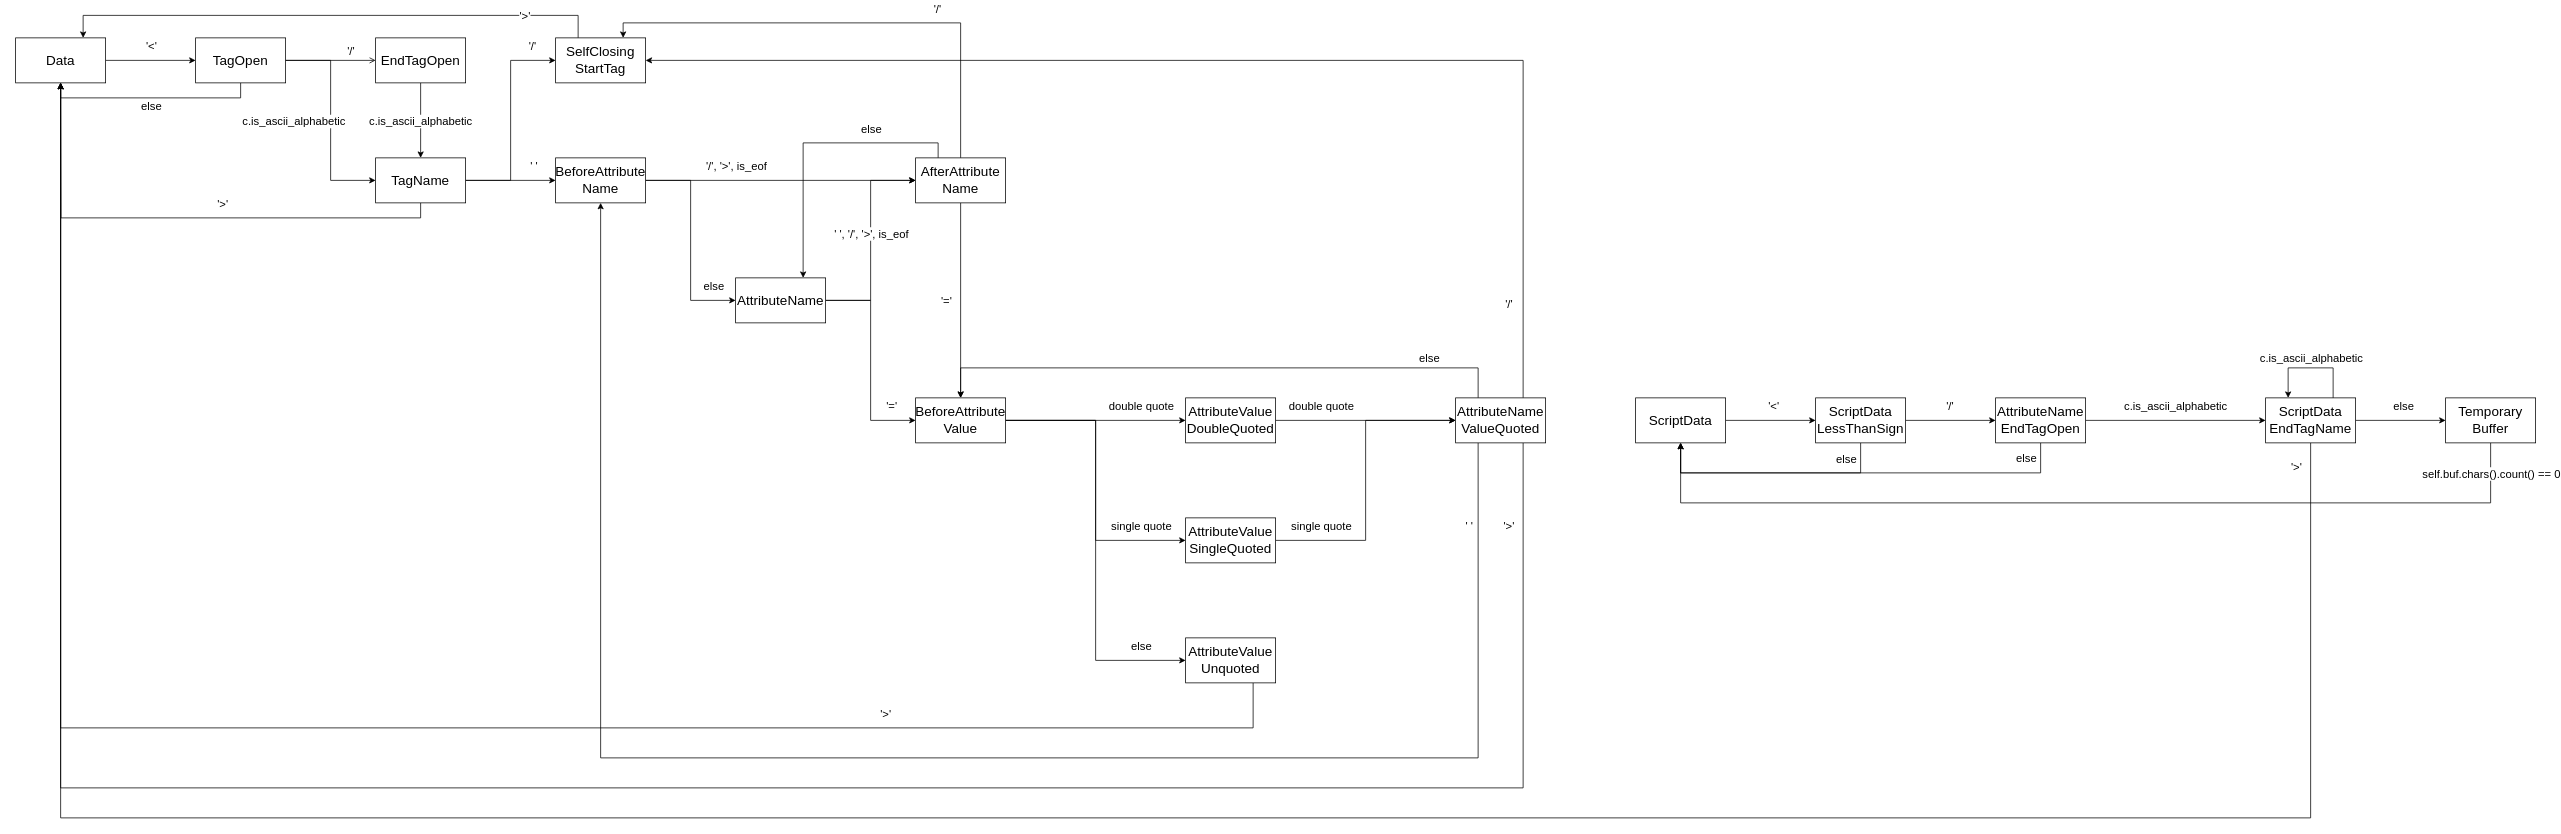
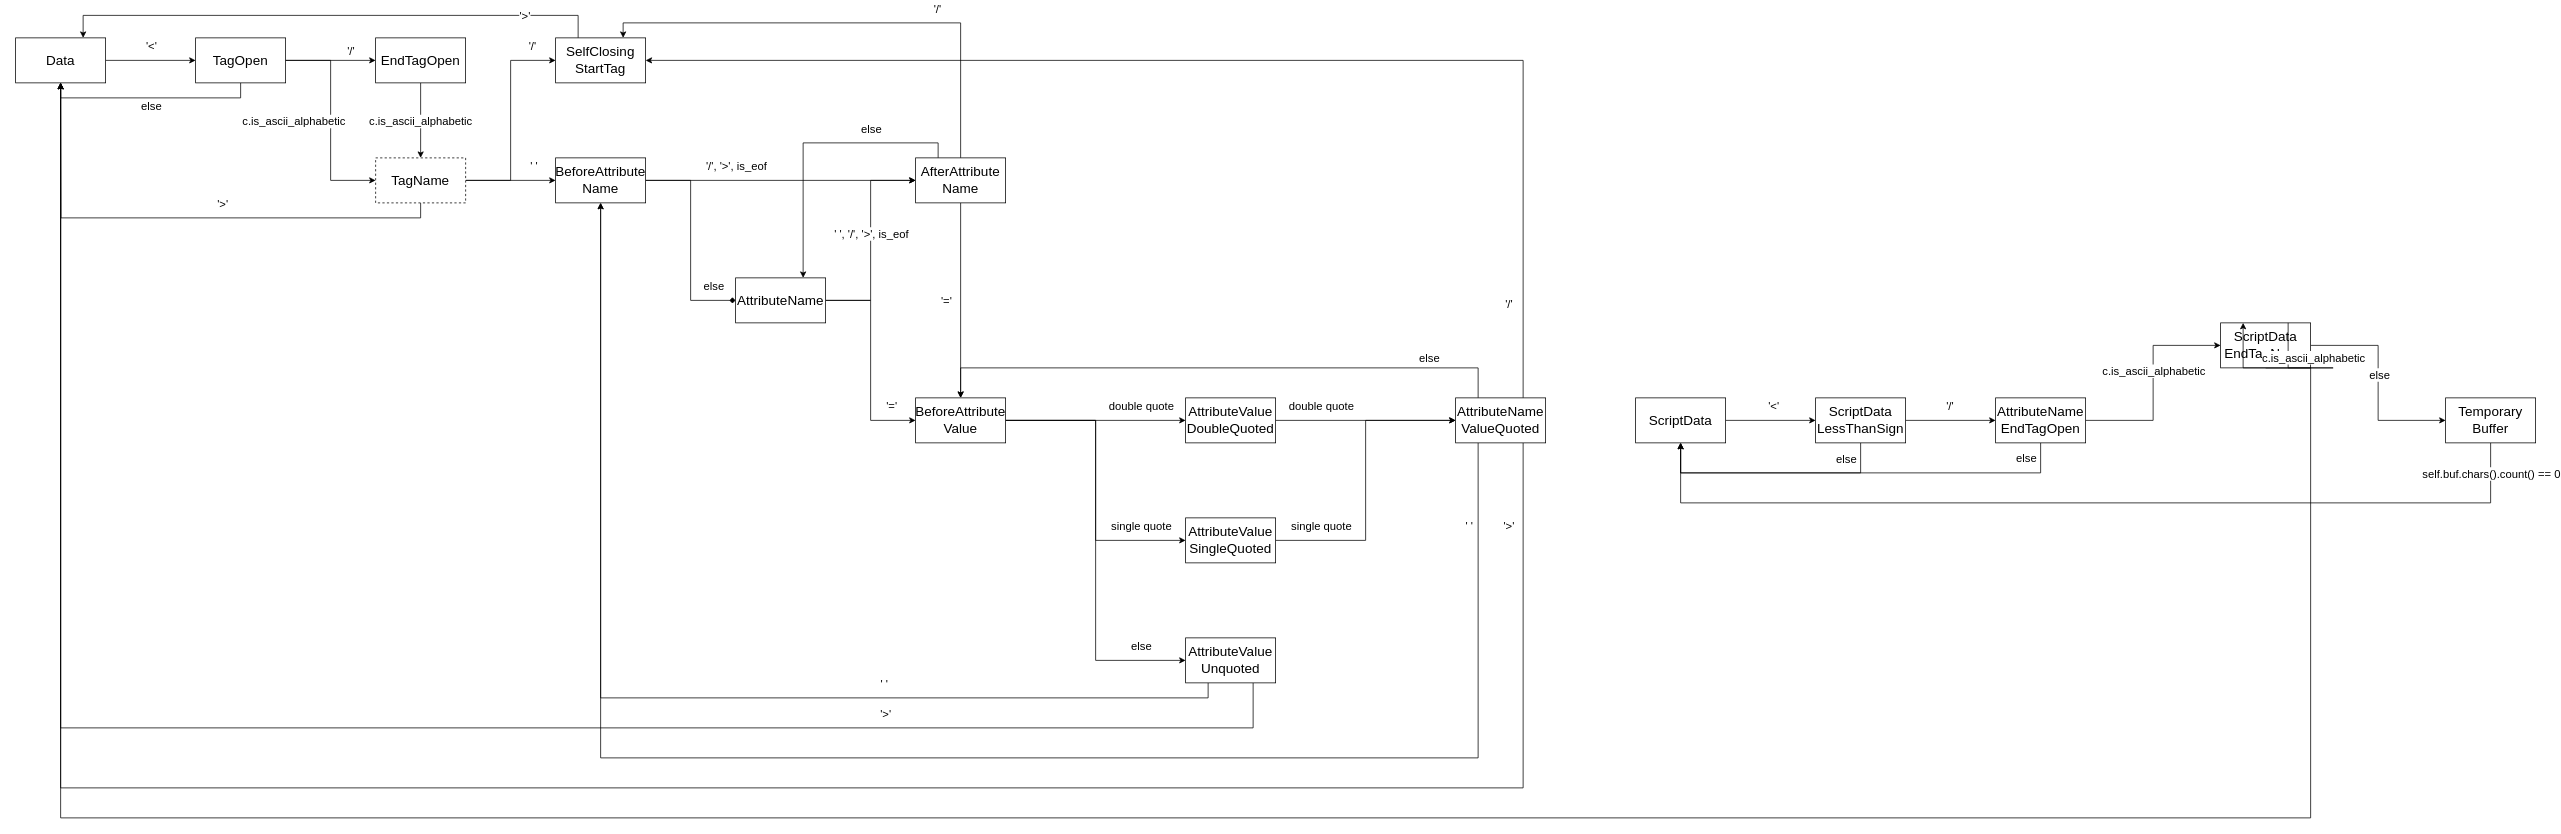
- <mxCell id="5" style="edgeStyle=orthogonalEdgeStyle;rounded=0;orthogonalLoop=1;jettySize=auto;html=1;exitX=1;exitY=0.5;exitDx=0;exitDy=0;entryX=0;entryY=0.5;entryDx=0;entryDy=0;endArrow=open;" parent="1" source="8" target="13" edge="1"><mxGeometry relative="1" as="geometry" /></mxCell>
+ <mxCell id="5" style="edgeStyle=orthogonalEdgeStyle;rounded=0;orthogonalLoop=1;jettySize=auto;html=1;exitX=1;exitY=0.5;exitDx=0;exitDy=0;entryX=0;entryY=0.5;entryDx=0;entryDy=0;" parent="1" source="8" target="13" edge="1"><mxGeometry relative="1" as="geometry" /></mxCell>
- <mxCell id="21" value="&lt;span style=&quot;font-size: 18px;&quot;&gt;TagName&lt;/span&gt;" style="rounded=0;whiteSpace=wrap;html=1;" parent="1" vertex="1"><mxGeometry x="500" y="210" width="120" height="60" as="geometry" /></mxCell>
+ <mxCell id="21" value="&lt;span style=&quot;font-size: 18px;&quot;&gt;TagName&lt;/span&gt;" style="rounded=0;whiteSpace=wrap;html=1;dashed=1;" parent="1" vertex="1"><mxGeometry x="500" y="210" width="120" height="60" as="geometry" /></mxCell>
- <mxCell id="24" style="edgeStyle=orthogonalEdgeStyle;rounded=0;orthogonalLoop=1;jettySize=auto;html=1;exitX=1;exitY=0.5;exitDx=0;exitDy=0;entryX=0;entryY=0.5;entryDx=0;entryDy=0;" parent="1" source="26" target="41" edge="1"><mxGeometry relative="1" as="geometry" /></mxCell>
+ <mxCell id="24" style="edgeStyle=orthogonalEdgeStyle;rounded=0;orthogonalLoop=1;jettySize=auto;html=1;exitX=1;exitY=0.5;exitDx=0;exitDy=0;entryX=0;entryY=0.5;entryDx=0;entryDy=0;endArrow=diamond;" parent="1" source="26" target="41" edge="1"><mxGeometry relative="1" as="geometry" /></mxCell>
- <mxCell id="86" value="&lt;span style=&quot;font-size: 18px;&quot;&gt;ScriptData&lt;/span&gt;&lt;div&gt;&lt;span style=&quot;font-size: 18px;&quot;&gt;EndTagName&lt;/span&gt;&lt;/div&gt;" style="rounded=0;whiteSpace=wrap;html=1;" vertex="1" parent="1"><mxGeometry x="3020" y="530" width="120" height="60" as="geometry" /></mxCell>
+ <mxCell id="86" value="&lt;span style=&quot;font-size: 18px;&quot;&gt;ScriptData&lt;/span&gt;&lt;div&gt;&lt;span style=&quot;font-size: 18px;&quot;&gt;EndTagName&lt;/span&gt;&lt;/div&gt;" style="rounded=0;whiteSpace=wrap;html=1;" vertex="1" parent="1"><mxGeometry x="2960" y="430" width="120" height="60" as="geometry" /></mxCell>
+ <mxCell id="55" style="edgeStyle=orthogonalEdgeStyle;rounded=0;orthogonalLoop=1;jettySize=auto;html=1;exitX=0.25;exitY=1;exitDx=0;exitDy=0;entryX=0.5;entryY=1;entryDx=0;entryDy=0;" edge="1" parent="1" source="59" target="26"><mxGeometry relative="1" as="geometry" /></mxCell>
+ <mxCell id="56" value="&lt;span style=&quot;font-size: 15px;&quot;&gt;' '&lt;/span&gt;" style="edgeLabel;html=1;align=center;verticalAlign=middle;resizable=0;points=[];" vertex="1" connectable="0" parent="55"><mxGeometry x="-0.392" relative="1" as="geometry"><mxPoint y="-20" as="offset" /></mxGeometry></mxCell>
